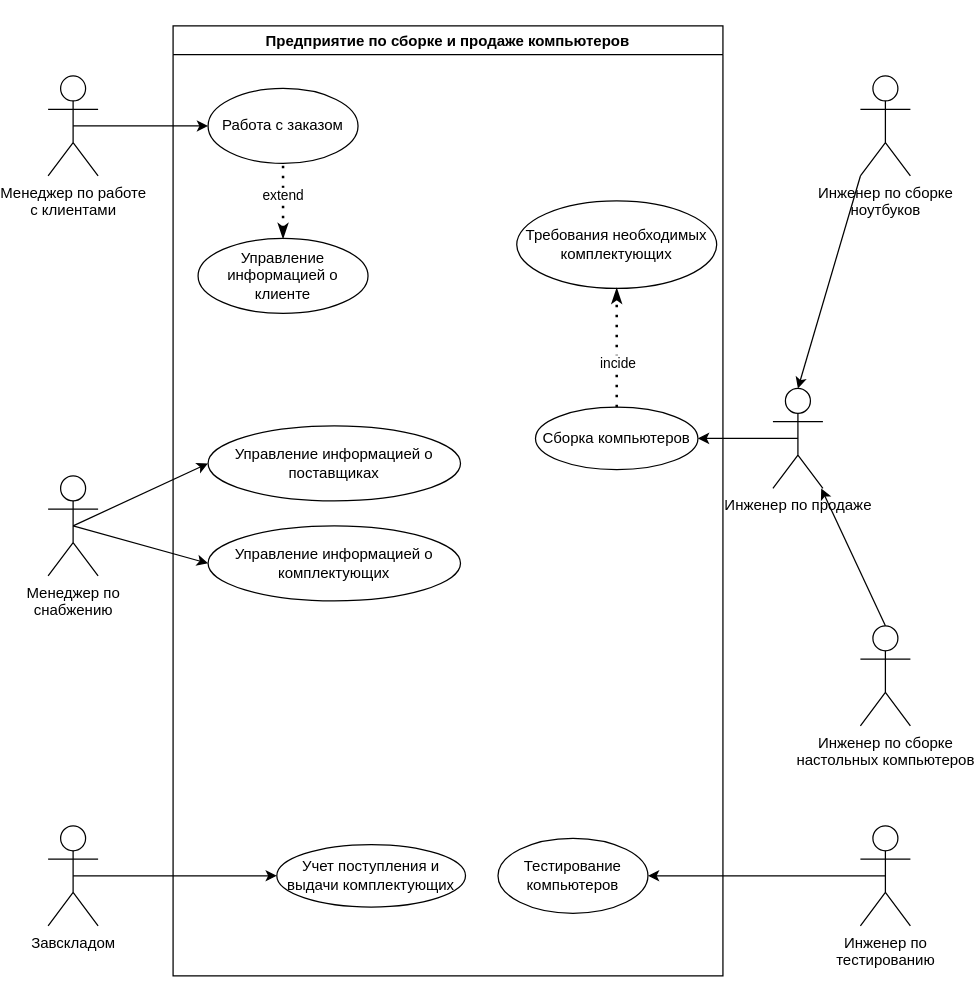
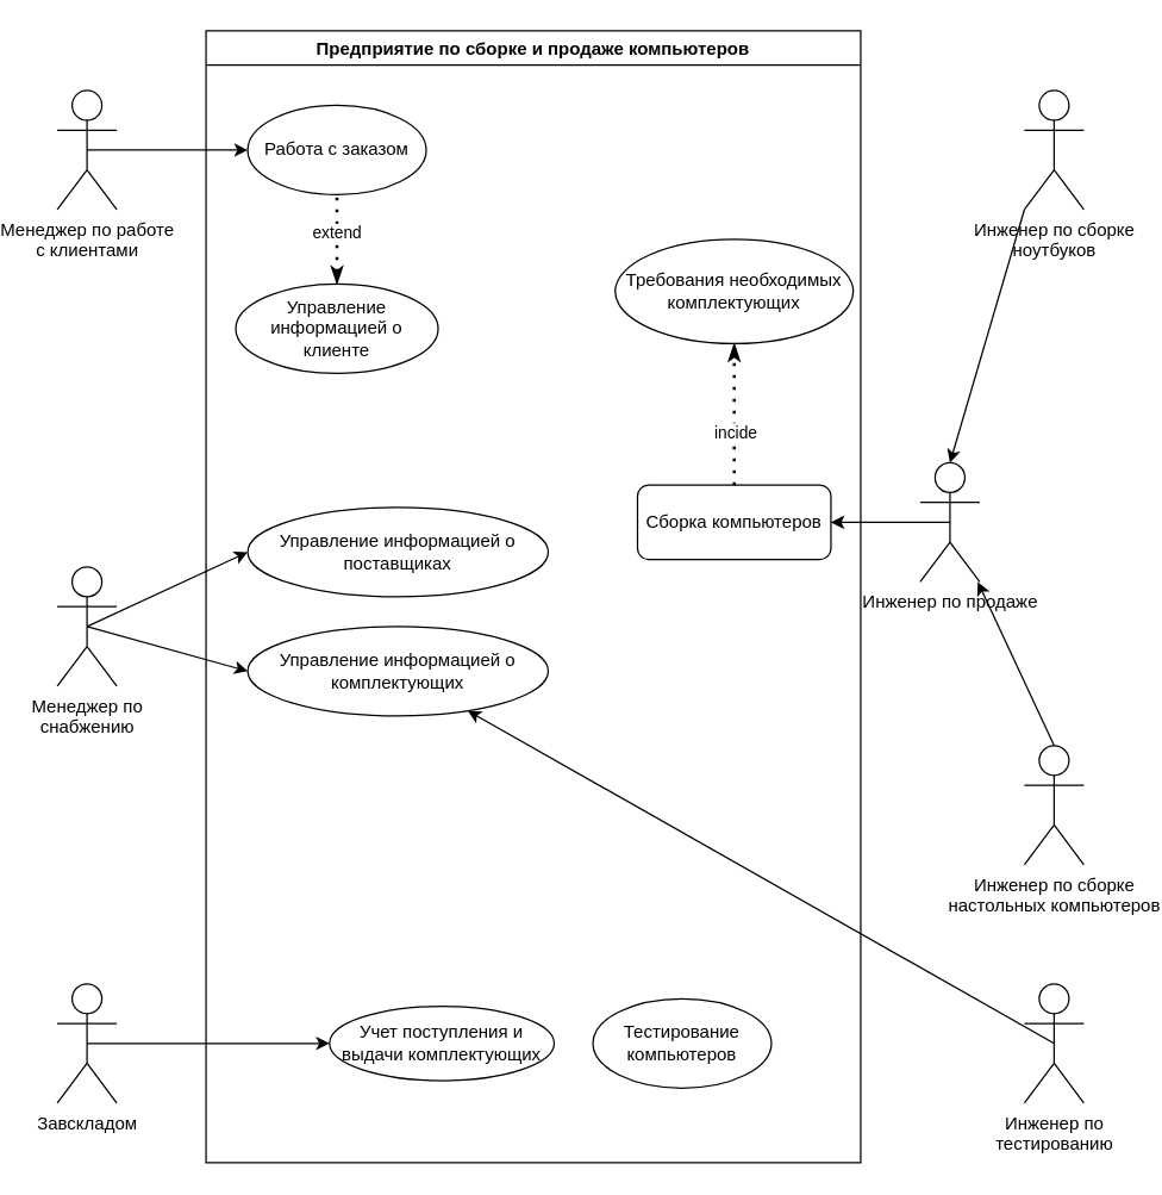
- <mxCell id="17" value="Сборка компьютеров" style="ellipse;whiteSpace=wrap;html=1;" parent="1" vertex="1"><mxGeometry x="410" y="325" width="130" height="50" as="geometry" /></mxCell>
+ <mxCell id="17" value="Сборка компьютеров" style="whiteSpace=wrap;html=1;rounded=1;" parent="1" vertex="1"><mxGeometry x="410" y="325" width="130" height="50" as="geometry" /></mxCell>
- <mxCell id="28" value="" style="endArrow=classic;html=1;rounded=0;exitX=0.5;exitY=0.5;exitDx=0;exitDy=0;exitPerimeter=0;entryX=1;entryY=0.5;entryDx=0;entryDy=0;" parent="1" source="6" target="26" edge="1"><mxGeometry width="50" height="50" relative="1" as="geometry"><mxPoint x="330" y="460" as="sourcePoint" /><mxPoint x="380" y="410" as="targetPoint" /></mxGeometry></mxCell>
+ <mxCell id="28" value="" style="endArrow=classic;html=1;rounded=0;exitX=0.5;exitY=0.5;exitDx=0;exitDy=0;exitPerimeter=0;" parent="1" source="6" target="20" edge="1"><mxGeometry width="50" height="50" relative="1" as="geometry"><mxPoint x="330" y="460" as="sourcePoint" /><mxPoint x="380" y="410" as="targetPoint" /></mxGeometry></mxCell>
